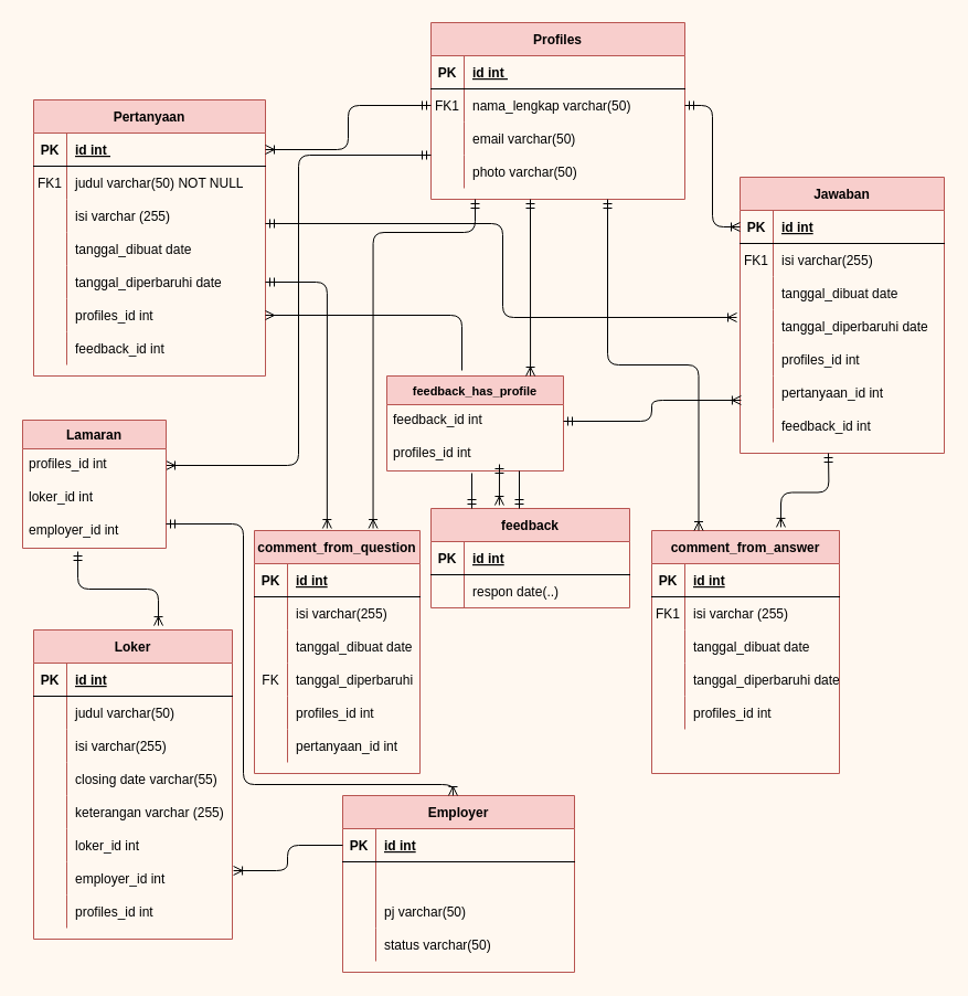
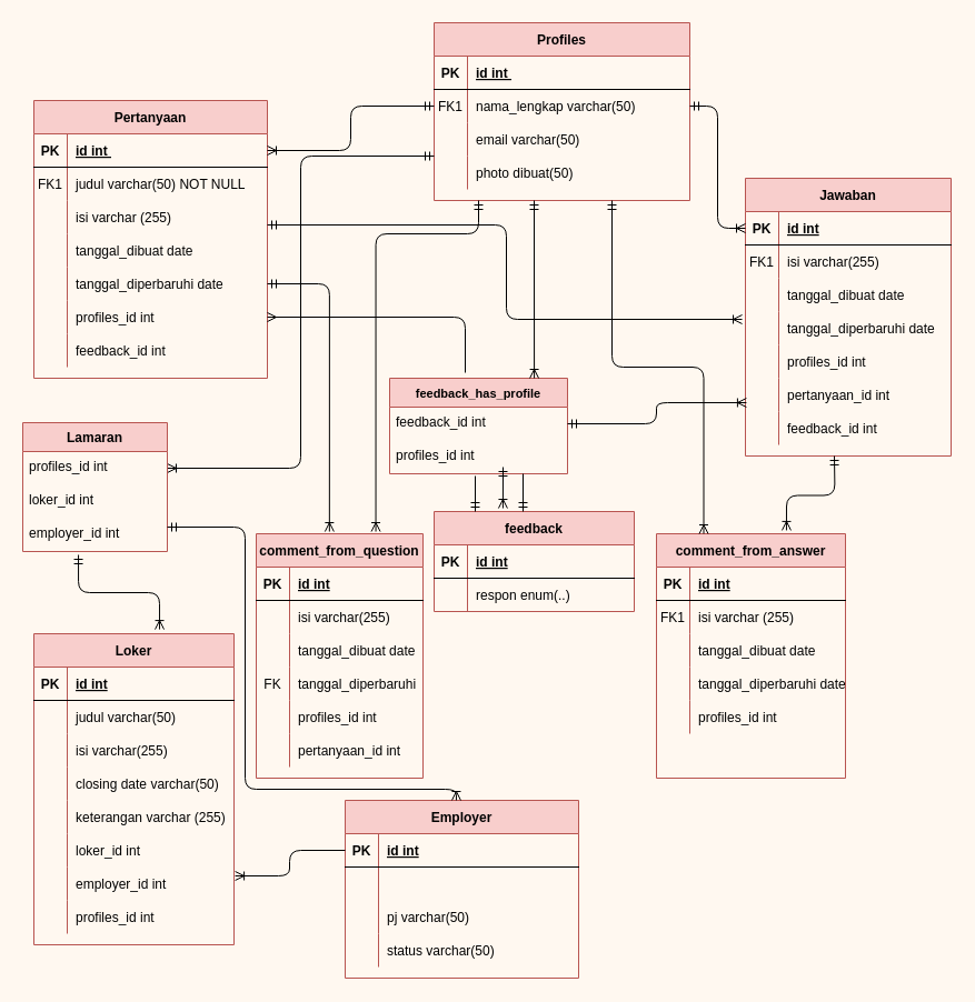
- <mxCell id="36" value="photo varchar(50)" style="shape=partialRectangle;overflow=hidden;connectable=0;fillColor=none;top=0;left=0;bottom=0;right=0;align=left;spacingLeft=6;" parent="34" vertex="1"><mxGeometry x="30" width="200" height="30" as="geometry" /></mxCell>
+ <mxCell id="36" value="photo dibuat(50)" style="shape=partialRectangle;overflow=hidden;connectable=0;fillColor=none;top=0;left=0;bottom=0;right=0;align=left;spacingLeft=6;" parent="34" vertex="1"><mxGeometry x="30" width="200" height="30" as="geometry" /></mxCell>
- <mxCell id="68" value="respon date(..)" style="shape=partialRectangle;connectable=0;fillColor=none;top=0;left=0;bottom=0;right=0;align=left;spacingLeft=6;overflow=hidden;" parent="66" vertex="1"><mxGeometry x="30" width="150" height="30" as="geometry" /></mxCell>
+ <mxCell id="68" value="respon enum(..)" style="shape=partialRectangle;connectable=0;fillColor=none;top=0;left=0;bottom=0;right=0;align=left;spacingLeft=6;overflow=hidden;" parent="66" vertex="1"><mxGeometry x="30" width="150" height="30" as="geometry" /></mxCell>
- <mxCell id="117" value="closing date varchar(55)" style="shape=partialRectangle;connectable=0;fillColor=none;top=0;left=0;bottom=0;right=0;align=left;spacingLeft=6;overflow=hidden;" parent="115" vertex="1"><mxGeometry x="30" width="150" height="30" as="geometry" /></mxCell>
+ <mxCell id="117" value="closing date varchar(50)" style="shape=partialRectangle;connectable=0;fillColor=none;top=0;left=0;bottom=0;right=0;align=left;spacingLeft=6;overflow=hidden;" parent="115" vertex="1"><mxGeometry x="30" width="150" height="30" as="geometry" /></mxCell>
